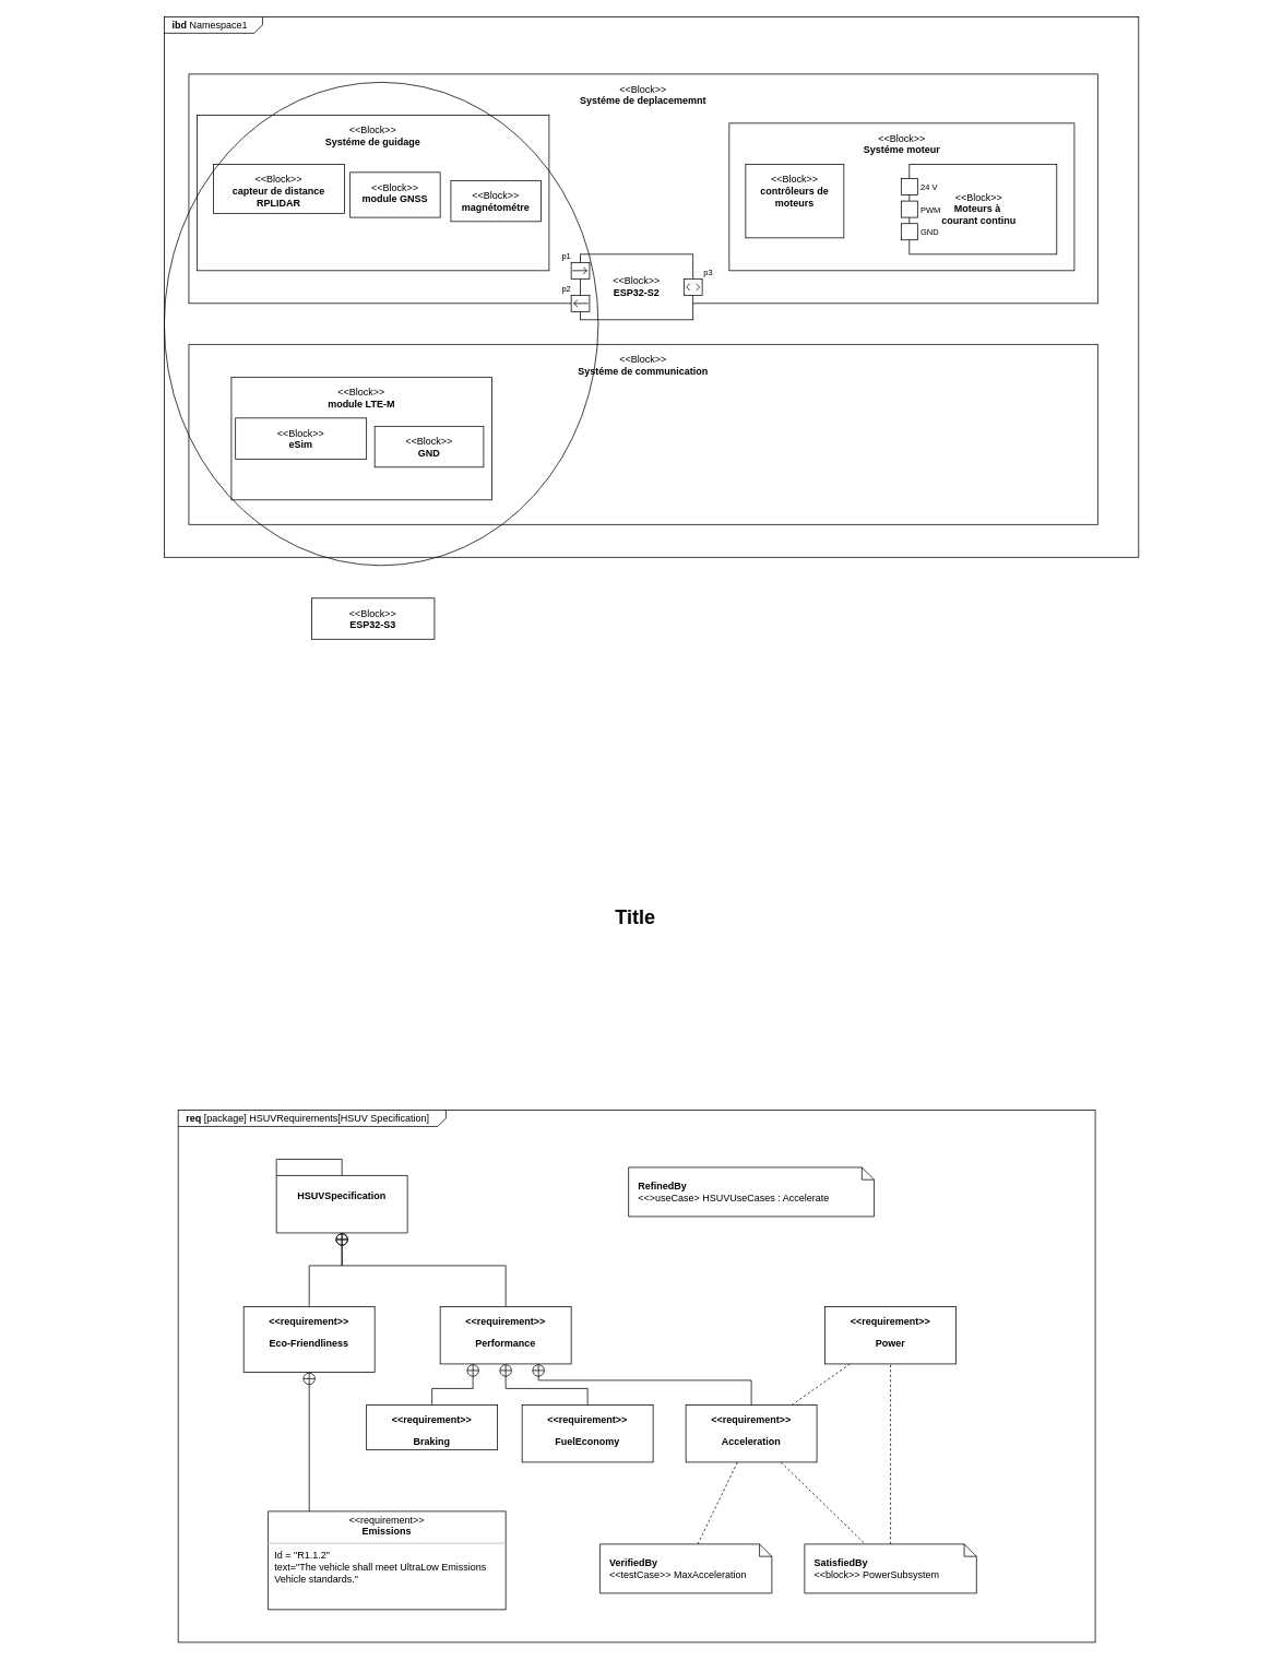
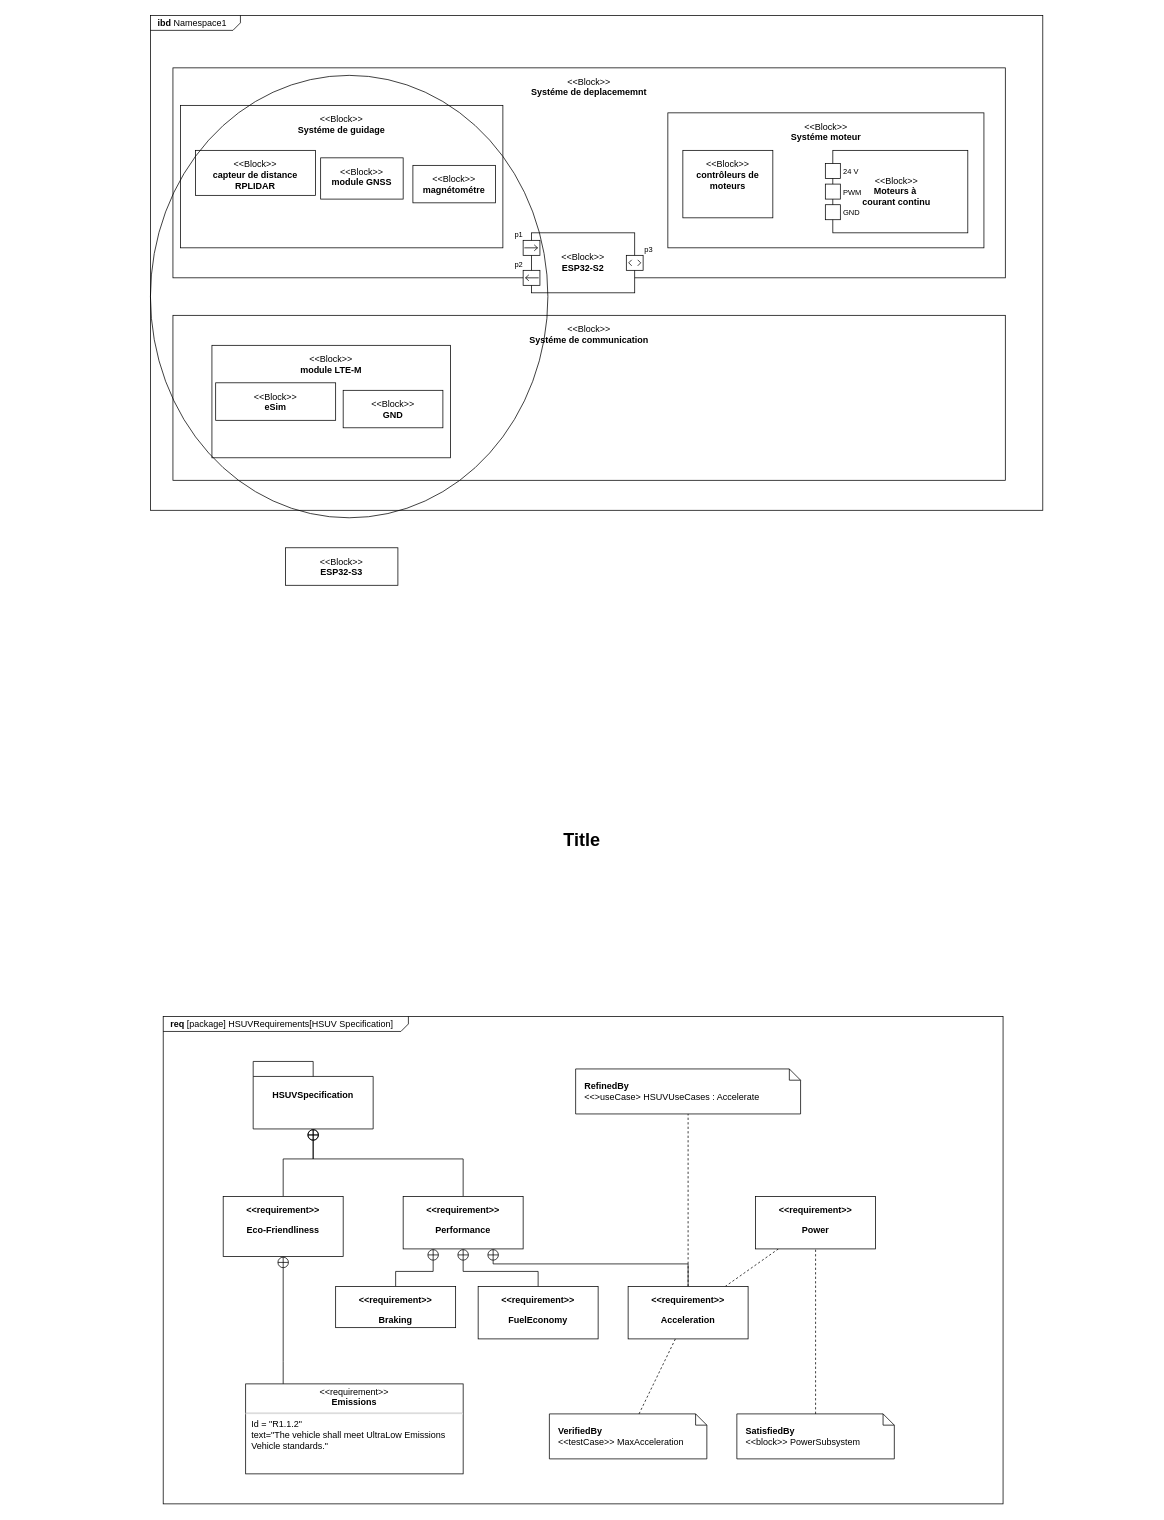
- <mxCell id="16" style="edgeStyle=none;rounded=0;html=1;dashed=1;endArrow=none;endFill=0;jettySize=auto;orthogonalLoop=1;" parent="1" source="17" target="23" edge="1"><mxGeometry relative="1" as="geometry" /></mxCell>
+ <mxCell id="16" style="edgeStyle=none;rounded=0;html=1;dashed=1;endArrow=none;endFill=0;jettySize=auto;orthogonalLoop=1;" parent="1" source="17" target="4" edge="1"><mxGeometry relative="1" as="geometry" /></mxCell>
